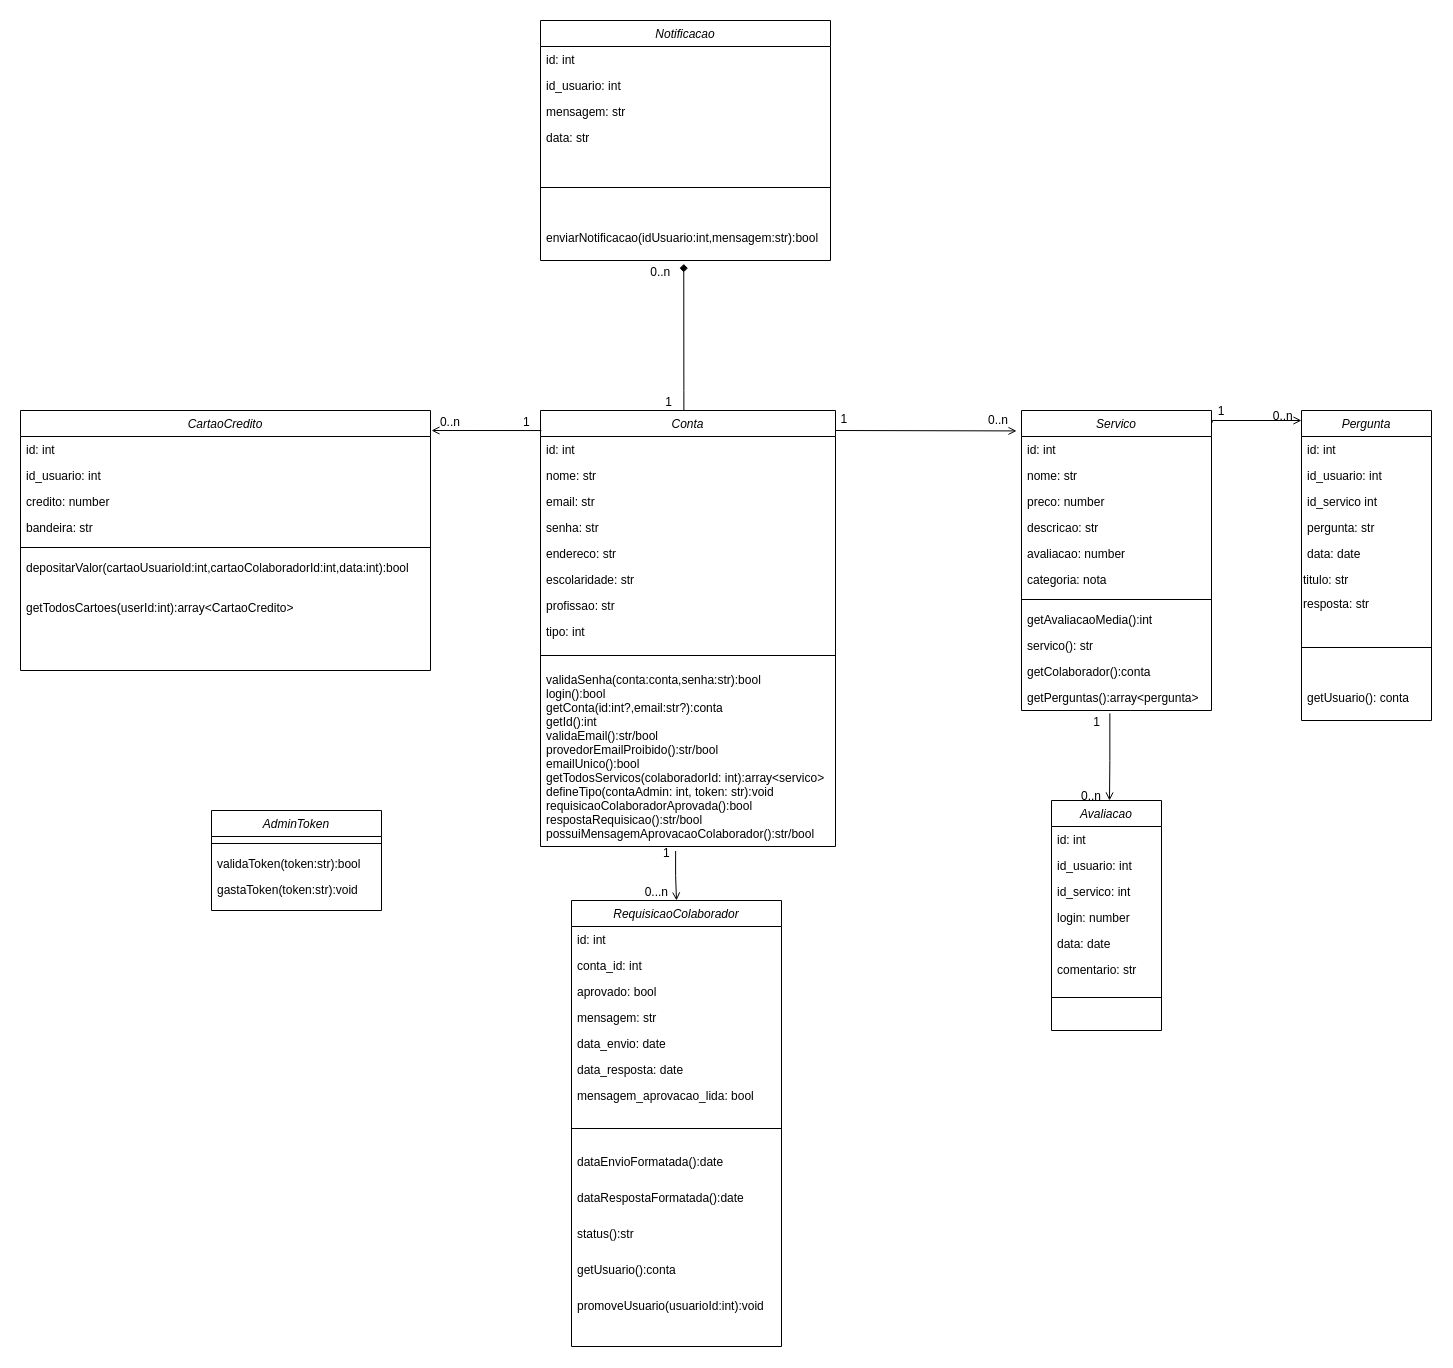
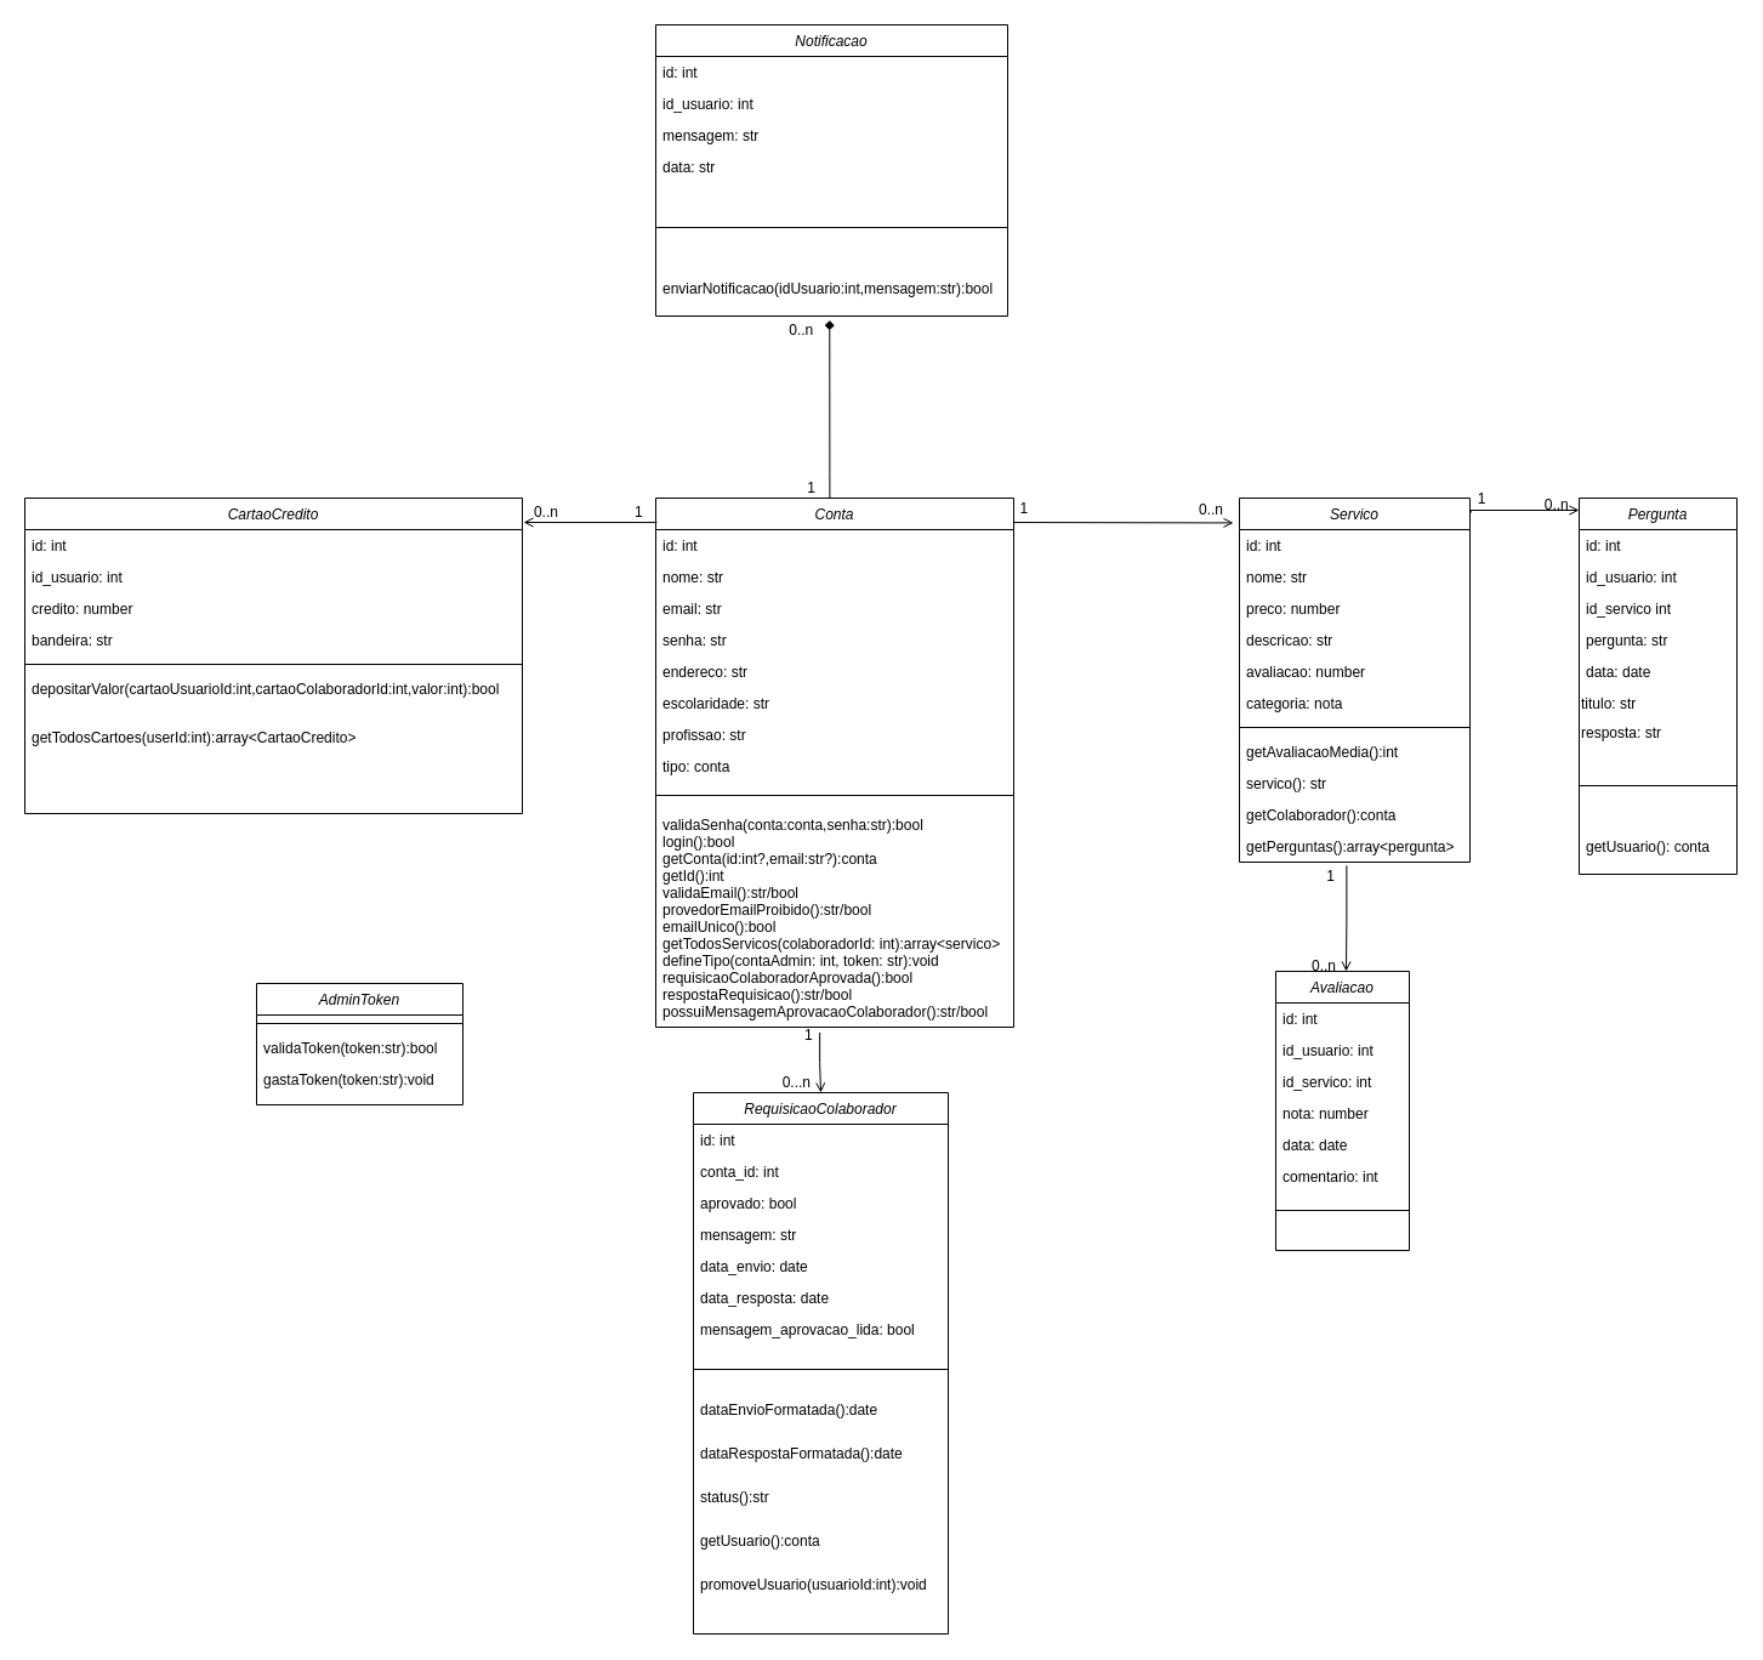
- <mxCell id="35" value="depositarValor(cartaoUsuarioId:int,cartaoColaboradorId:int,data:int):bool" style="text;align=left;verticalAlign=top;spacingLeft=4;spacingRight=4;overflow=hidden;rotatable=0;points=[[0,0.5],[1,0.5]];portConstraint=eastwest;" parent="29" vertex="1"><mxGeometry y="144" width="410" height="26" as="geometry" /></mxCell>
+ <mxCell id="35" value="depositarValor(cartaoUsuarioId:int,cartaoColaboradorId:int,valor:int):bool" style="text;align=left;verticalAlign=top;spacingLeft=4;spacingRight=4;overflow=hidden;rotatable=0;points=[[0,0.5],[1,0.5]];portConstraint=eastwest;" parent="29" vertex="1"><mxGeometry y="144" width="410" height="26" as="geometry" /></mxCell>
- <mxCell id="10" value="tipo: int" style="text;align=left;verticalAlign=top;spacingLeft=4;spacingRight=4;overflow=hidden;rotatable=0;points=[[0,0.5],[1,0.5]];portConstraint=eastwest;" parent="2" vertex="1"><mxGeometry y="208" width="295" height="26" as="geometry" /></mxCell>
+ <mxCell id="10" value="tipo: conta" style="text;align=left;verticalAlign=top;spacingLeft=4;spacingRight=4;overflow=hidden;rotatable=0;points=[[0,0.5],[1,0.5]];portConstraint=eastwest;" parent="2" vertex="1"><mxGeometry y="208" width="295" height="26" as="geometry" /></mxCell>
- <mxCell id="84" value="login: number" style="text;align=left;verticalAlign=top;spacingLeft=4;spacingRight=4;overflow=hidden;rotatable=0;points=[[0,0.5],[1,0.5]];portConstraint=eastwest;" parent="80" vertex="1"><mxGeometry y="104" width="110" height="26" as="geometry" /></mxCell>
+ <mxCell id="84" value="nota: number" style="text;align=left;verticalAlign=top;spacingLeft=4;spacingRight=4;overflow=hidden;rotatable=0;points=[[0,0.5],[1,0.5]];portConstraint=eastwest;" parent="80" vertex="1"><mxGeometry y="104" width="110" height="26" as="geometry" /></mxCell>
- <mxCell id="86" value="comentario: str" style="text;align=left;verticalAlign=top;spacingLeft=4;spacingRight=4;overflow=hidden;rotatable=0;points=[[0,0.5],[1,0.5]];portConstraint=eastwest;" parent="80" vertex="1"><mxGeometry y="156" width="110" height="26" as="geometry" /></mxCell>
+ <mxCell id="86" value="comentario: int" style="text;align=left;verticalAlign=top;spacingLeft=4;spacingRight=4;overflow=hidden;rotatable=0;points=[[0,0.5],[1,0.5]];portConstraint=eastwest;" parent="80" vertex="1"><mxGeometry y="156" width="110" height="26" as="geometry" /></mxCell>
